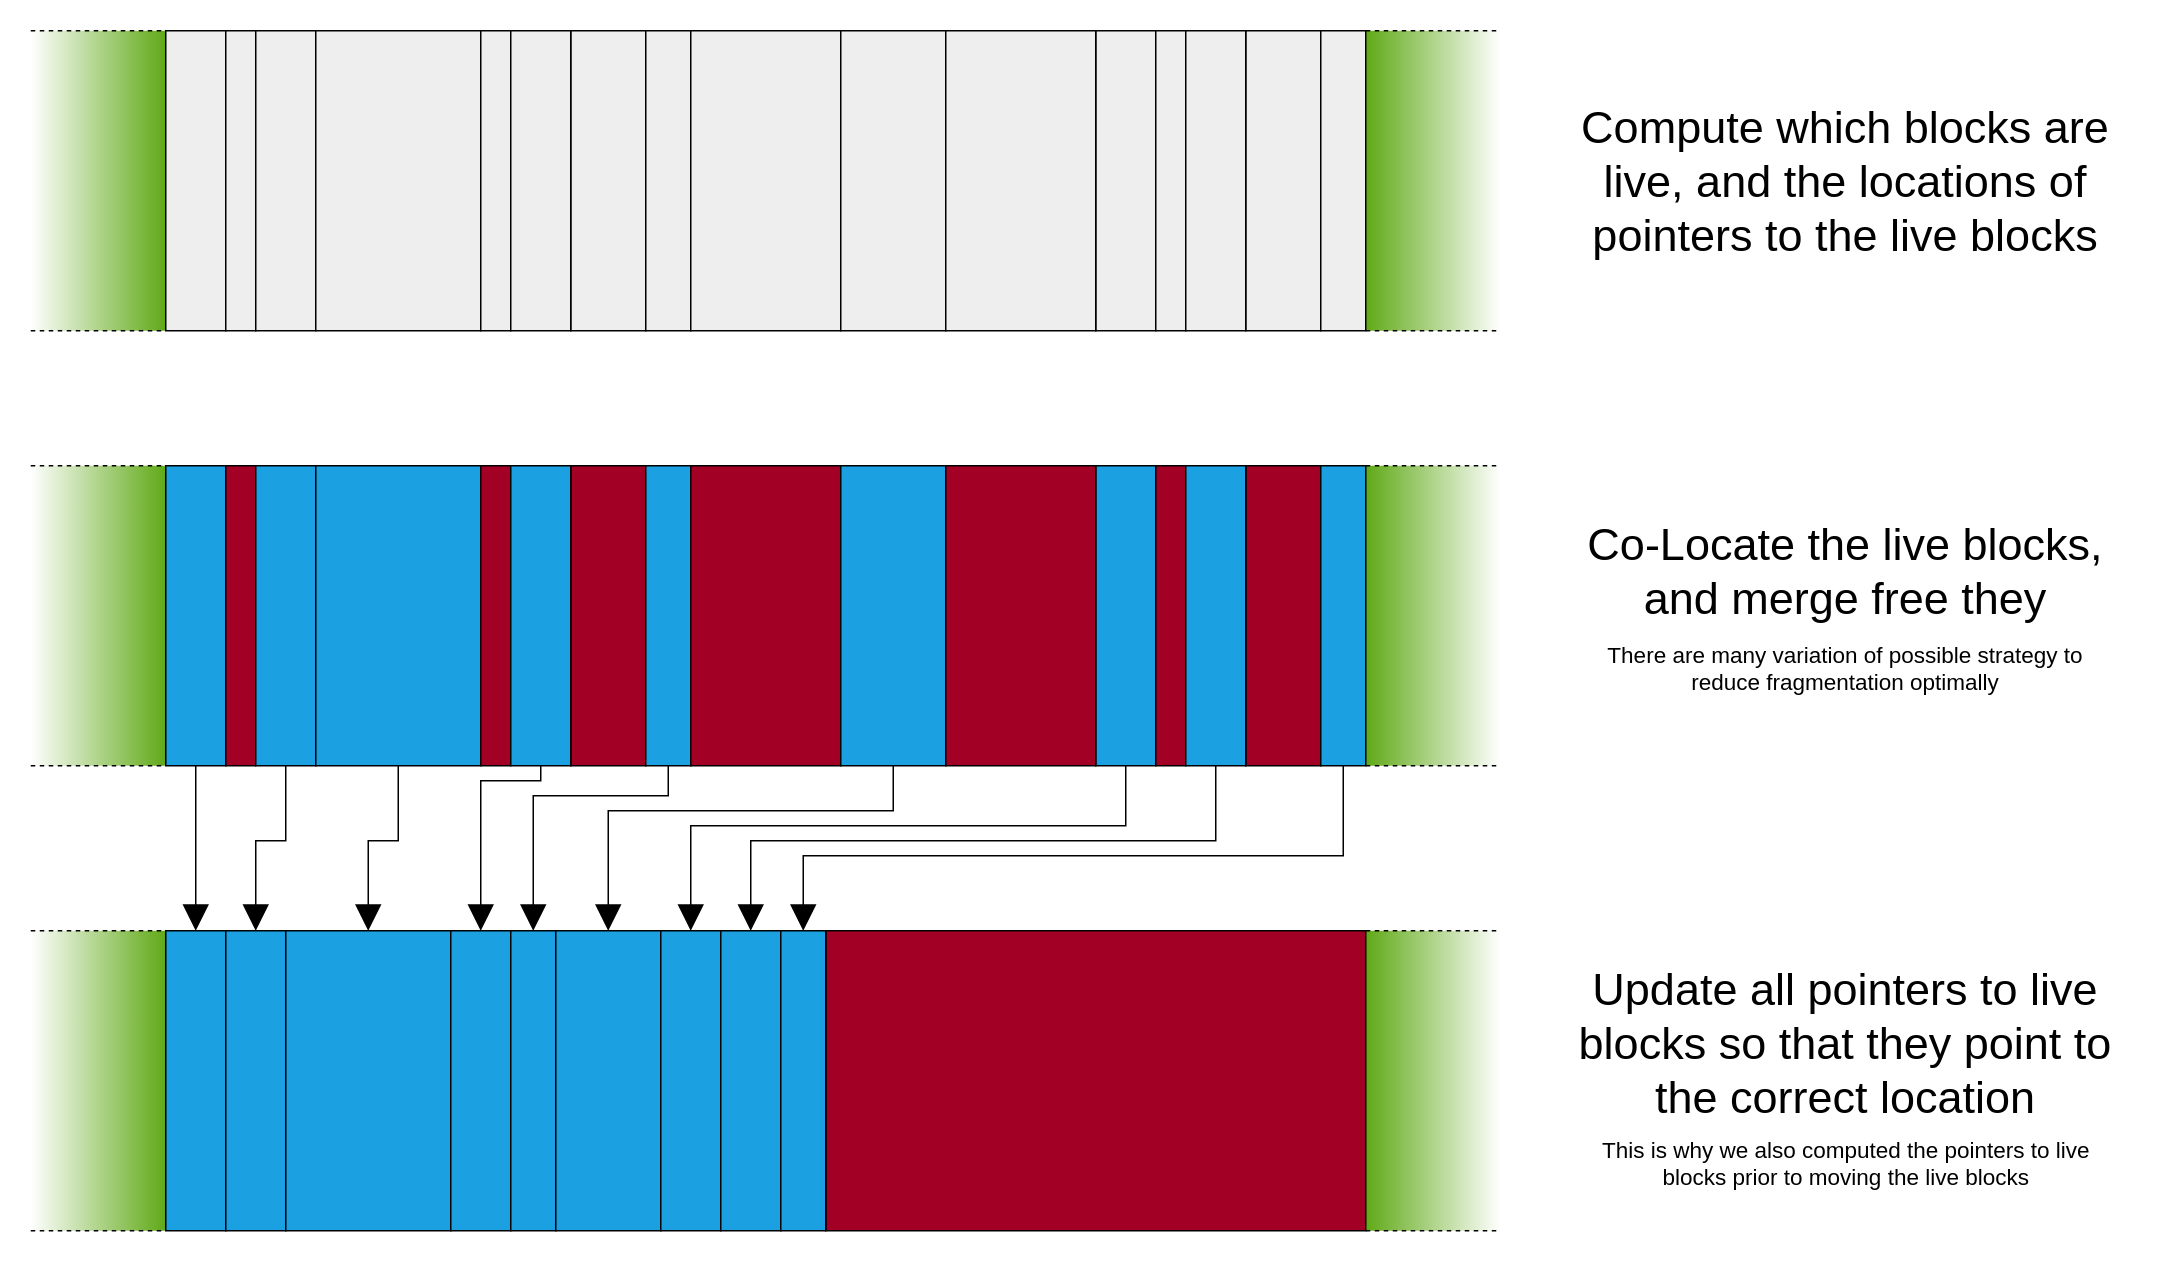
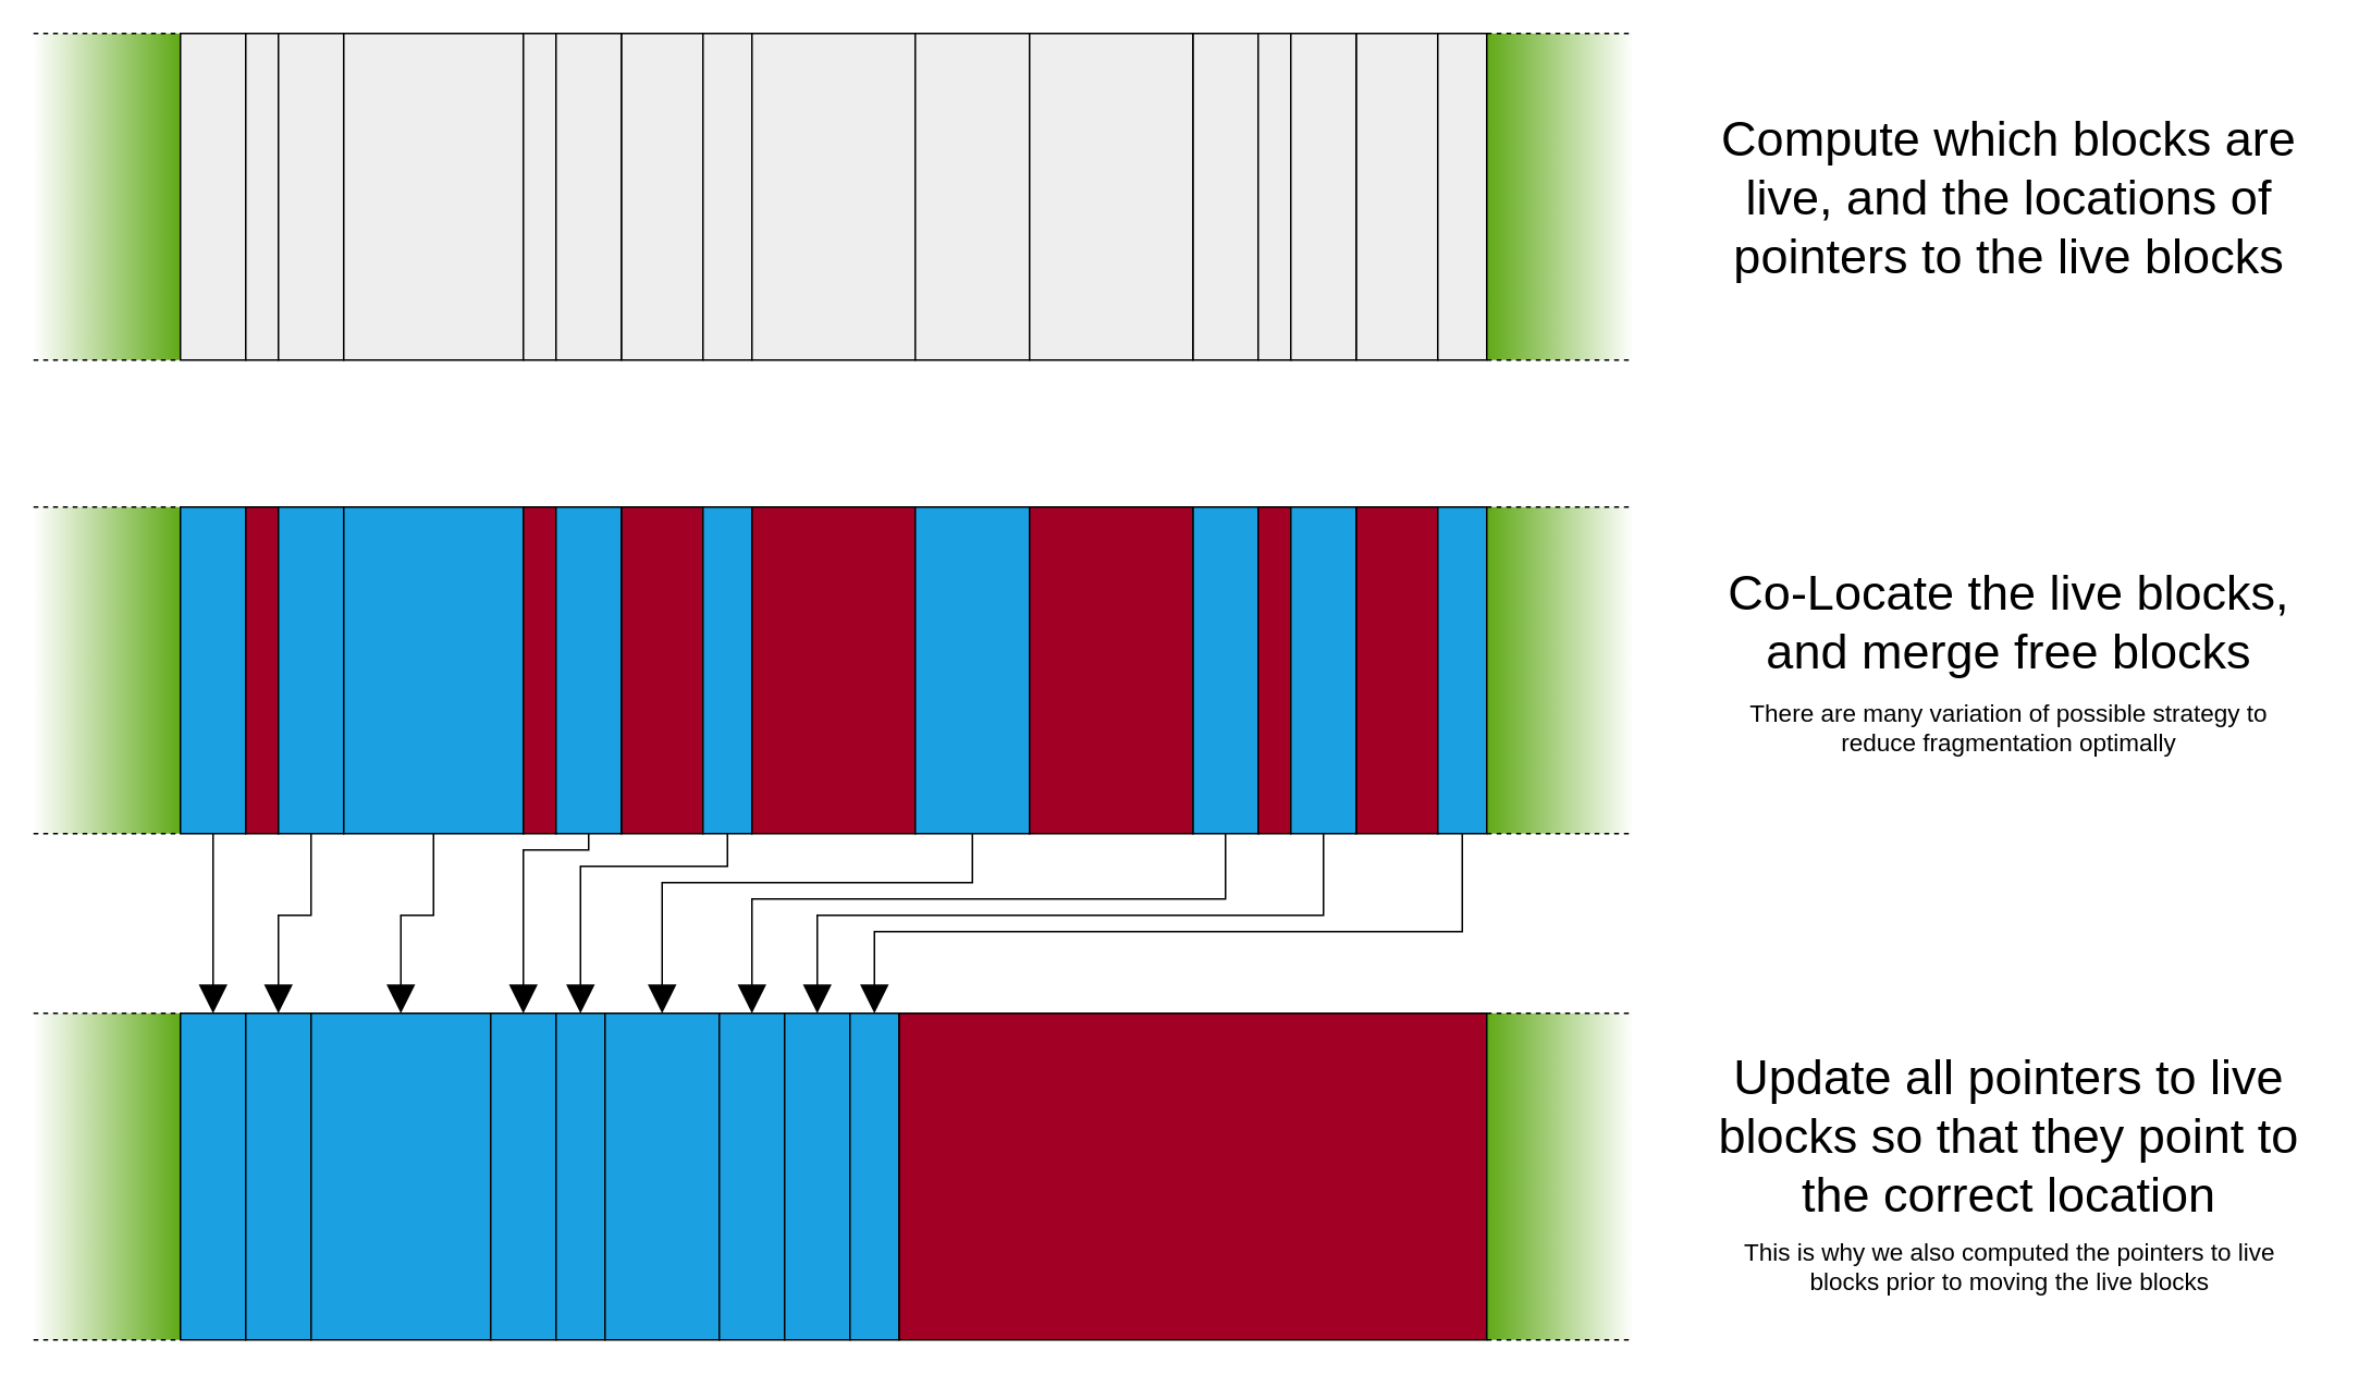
- <mxCell id="72" value="Co-Locate the live blocks, and merge free they" style="text;html=1;strokeColor=none;fillColor=none;align=center;verticalAlign=middle;whiteSpace=wrap;rounded=0;fontSize=30;" vertex="1" parent="1"><mxGeometry x="1030" y="355" width="400" height="50" as="geometry" /></mxCell>
+ <mxCell id="72" value="Co-Locate the live blocks, and merge free blocks" style="text;html=1;strokeColor=none;fillColor=none;align=center;verticalAlign=middle;whiteSpace=wrap;rounded=0;fontSize=30;" vertex="1" parent="1"><mxGeometry x="1030" y="355" width="400" height="50" as="geometry" /></mxCell>
